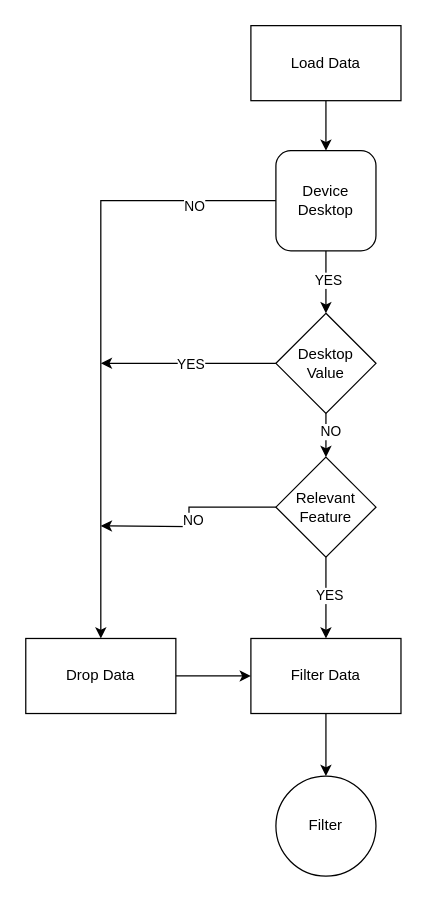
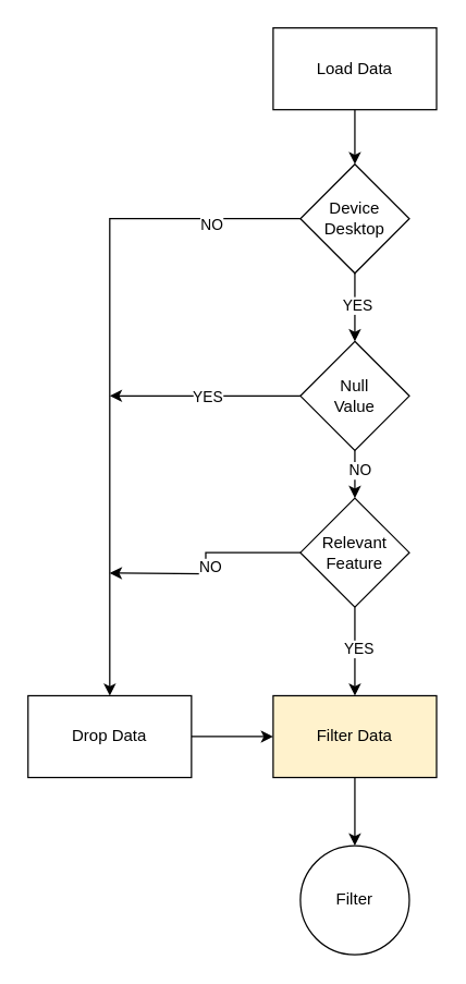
- <mxCell id="8" value="Device&lt;br&gt;Desktop" style="whiteSpace=wrap;html=1;rounded=1;" vertex="1" parent="1"><mxGeometry x="220" y="120" width="80" height="80" as="geometry" /></mxCell>
+ <mxCell id="8" value="Device&lt;br&gt;Desktop" style="rhombus;whiteSpace=wrap;html=1;" vertex="1" parent="1"><mxGeometry x="220" y="120" width="80" height="80" as="geometry" /></mxCell>
- <mxCell id="13" value="&lt;div&gt;Desktop&lt;/div&gt;&lt;div&gt;Value&lt;br&gt;&lt;/div&gt;" style="rhombus;whiteSpace=wrap;html=1;" vertex="1" parent="1"><mxGeometry x="220" y="250" width="80" height="80" as="geometry" /></mxCell>
+ <mxCell id="13" value="&lt;div&gt;Null&lt;/div&gt;&lt;div&gt;Value&lt;br&gt;&lt;/div&gt;" style="rhombus;whiteSpace=wrap;html=1;" vertex="1" parent="1"><mxGeometry x="220" y="250" width="80" height="80" as="geometry" /></mxCell>
- <mxCell id="20" value="Filter Data" style="whiteSpace=wrap;html=1;" vertex="1" parent="1"><mxGeometry x="200" y="510" width="120" height="60" as="geometry" /></mxCell>
+ <mxCell id="20" value="Filter Data" style="whiteSpace=wrap;html=1;fillColor=#fff2cc;" vertex="1" parent="1"><mxGeometry x="200" y="510" width="120" height="60" as="geometry" /></mxCell>
